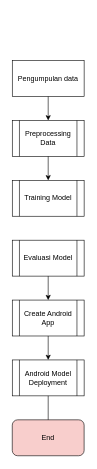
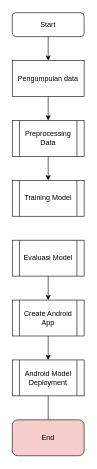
+ <mxCell id="2" value="Start" style="rounded=1;whiteSpace=wrap;html=1;" parent="1" vertex="1"><mxGeometry x="20" y="20" width="120" height="40" as="geometry" /></mxCell>
+ <mxCell id="10" value="" style="endArrow=classic;html=1;rounded=0;exitX=0.5;exitY=1;exitDx=0;exitDy=0;entryX=0.5;entryY=0;entryDx=0;entryDy=0;" parent="1" source="2" target="5" edge="1"><mxGeometry width="50" height="50" relative="1" as="geometry"><mxPoint x="-30" y="450" as="sourcePoint" /><mxPoint x="20" y="400" as="targetPoint" /></mxGeometry></mxCell>
